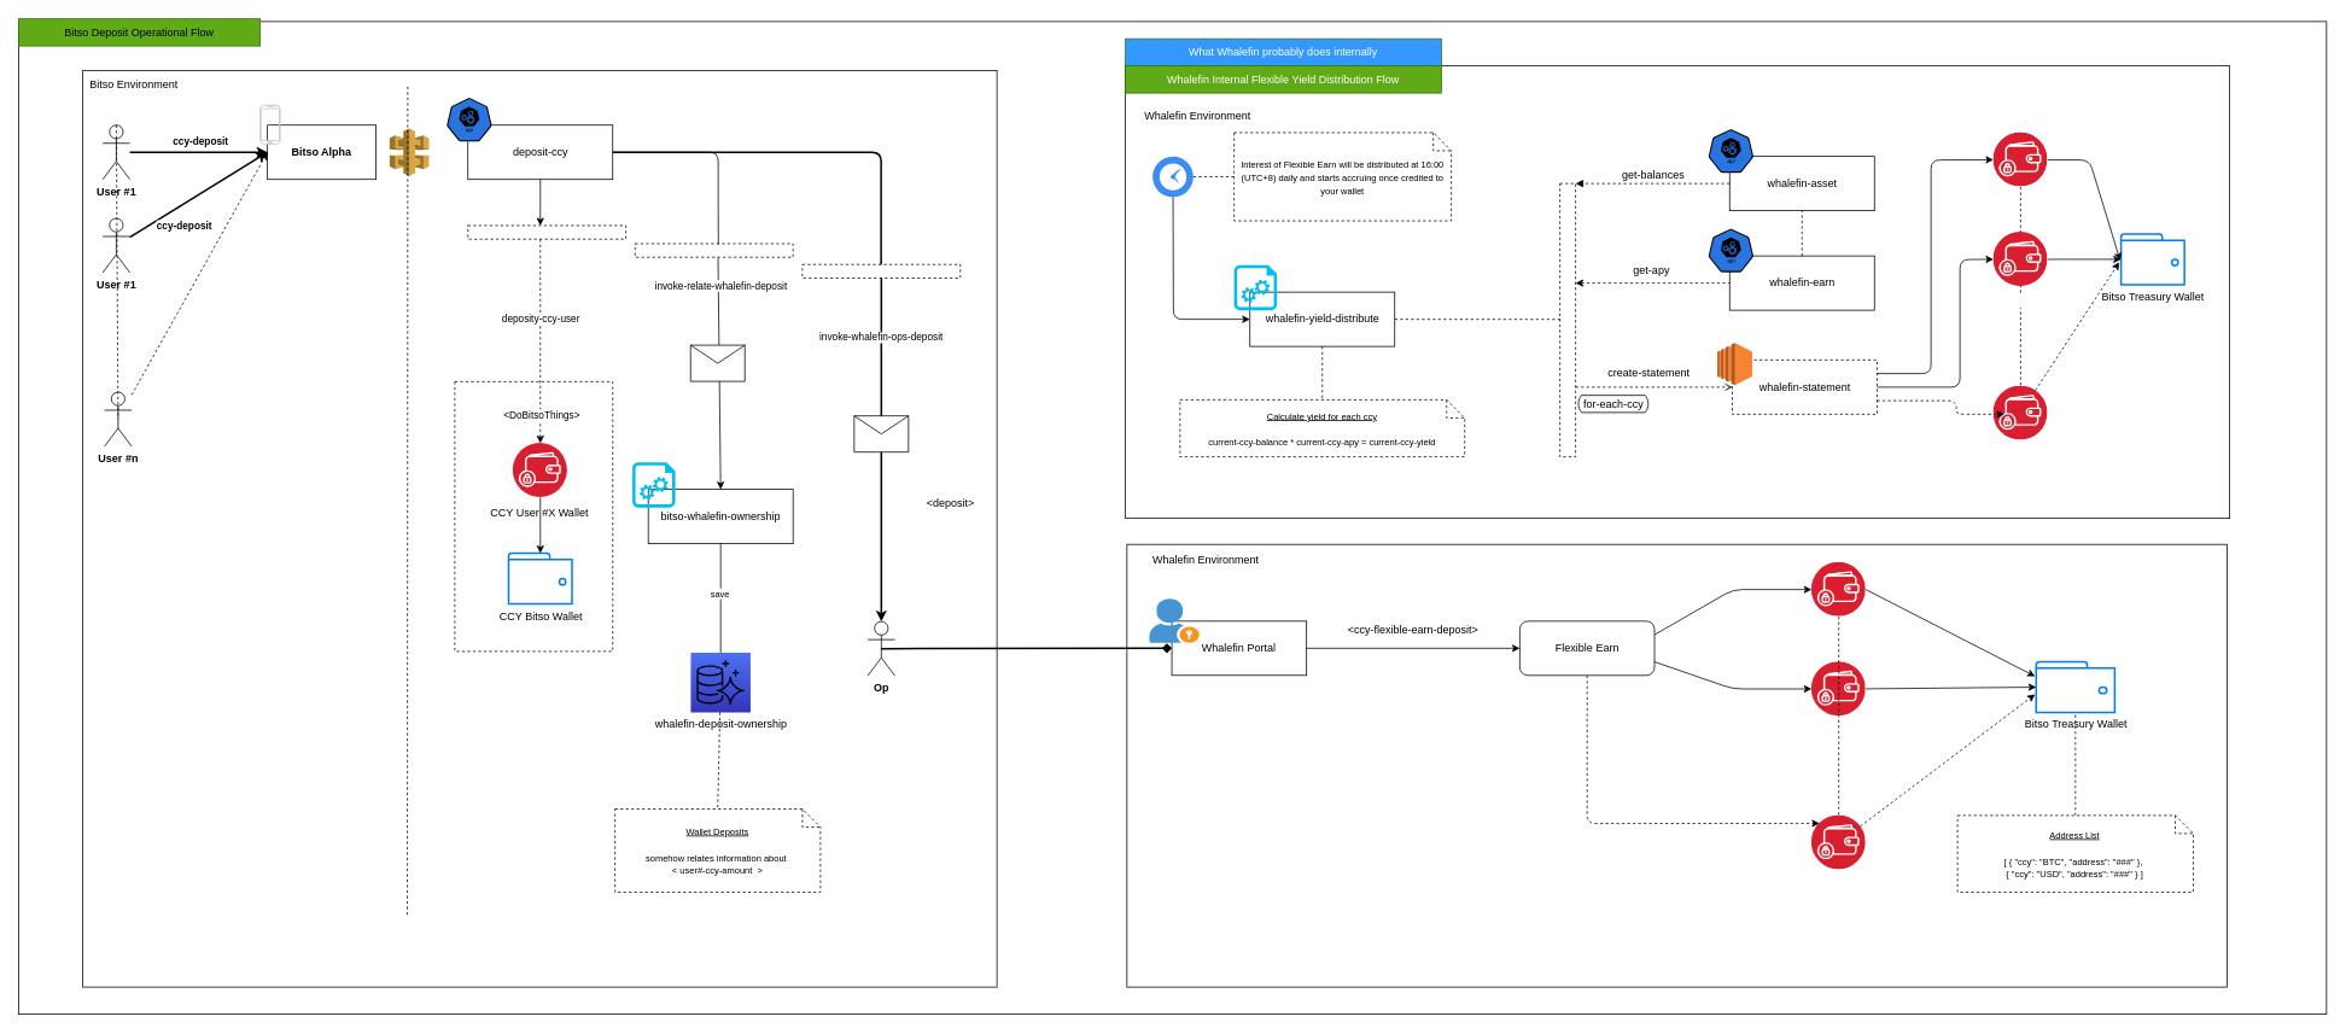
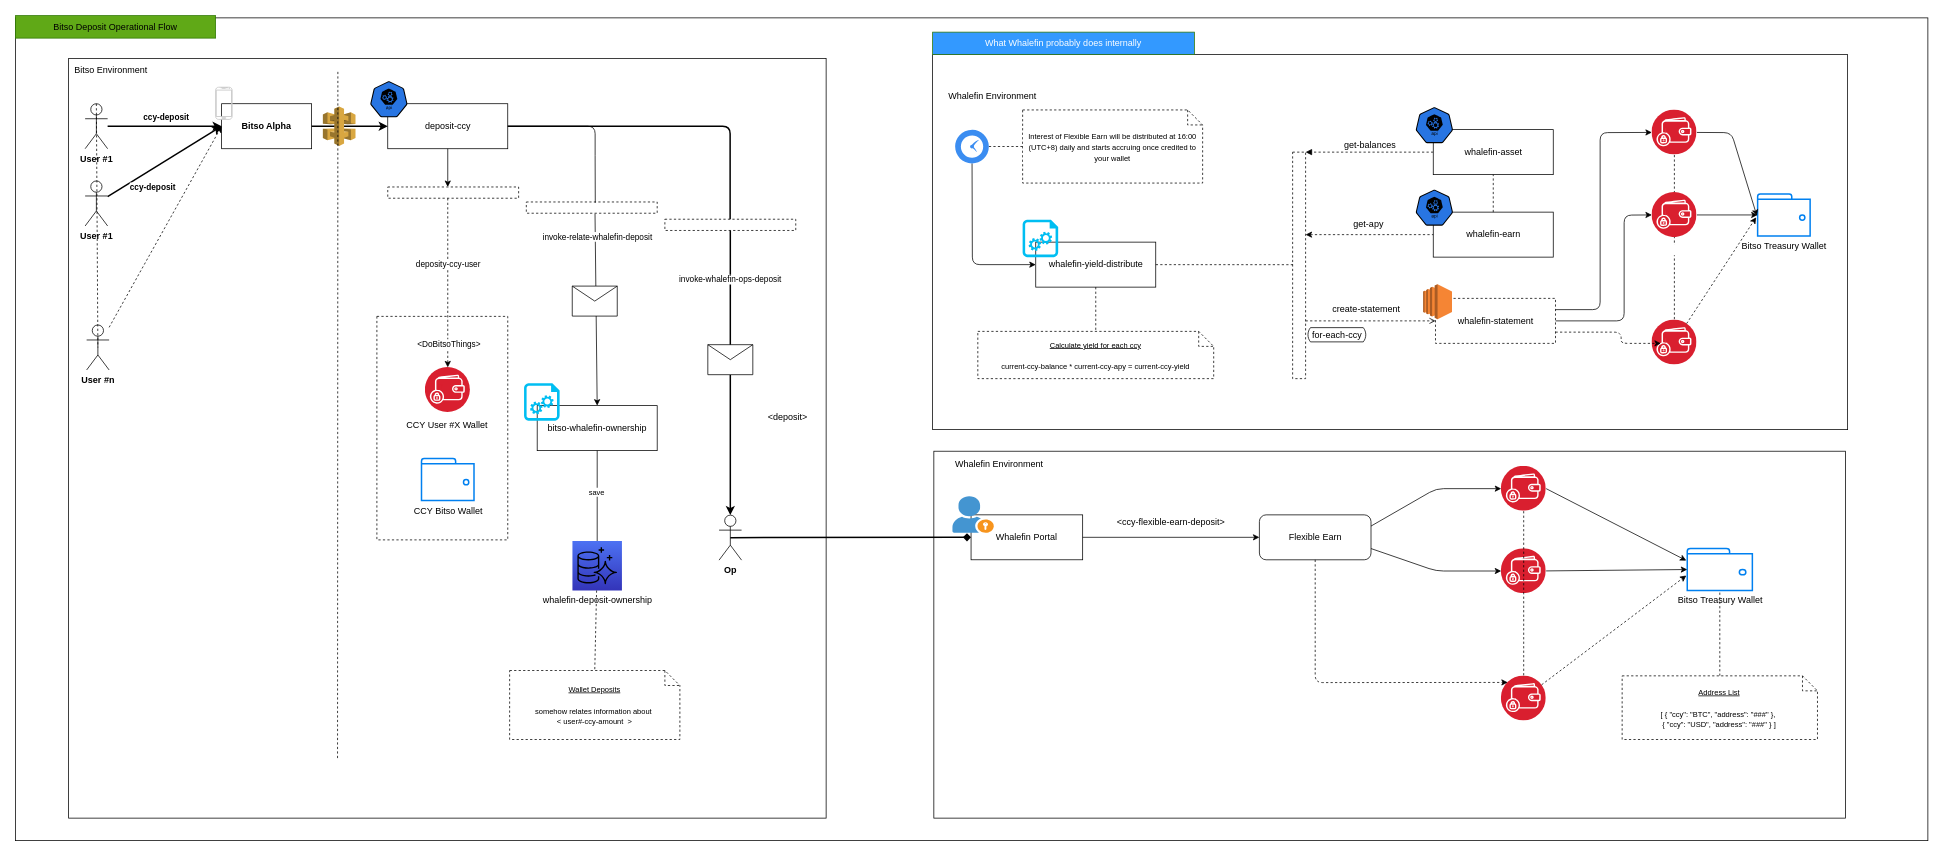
- <mxCell id="8" value="Whalefin Internal Flexible Yield Distribution Flow" style="text;html=1;strokeColor=#2D7600;fillColor=#60a917;align=center;verticalAlign=middle;whiteSpace=wrap;rounded=0;fontColor=#ffffff;" parent="5" vertex="1"><mxGeometry width="349" height="30" as="geometry" /></mxCell>
+ <mxCell id="102" style="edgeStyle=none;html=1;entryX=0;entryY=0.5;entryDx=0;entryDy=0;endArrow=classic;endFill=1;strokeColor=#000000;strokeWidth=2;fontColor=#000000;" parent="84" source="88" target="100" edge="1"><mxGeometry relative="1" as="geometry" /></mxCell>
- <mxCell id="106" style="edgeStyle=none;html=1;fontColor=#000000;endArrow=classic;endFill=1;strokeColor=#000000;" parent="84" source="103" target="105" edge="1"><mxGeometry relative="1" as="geometry" /></mxCell>
